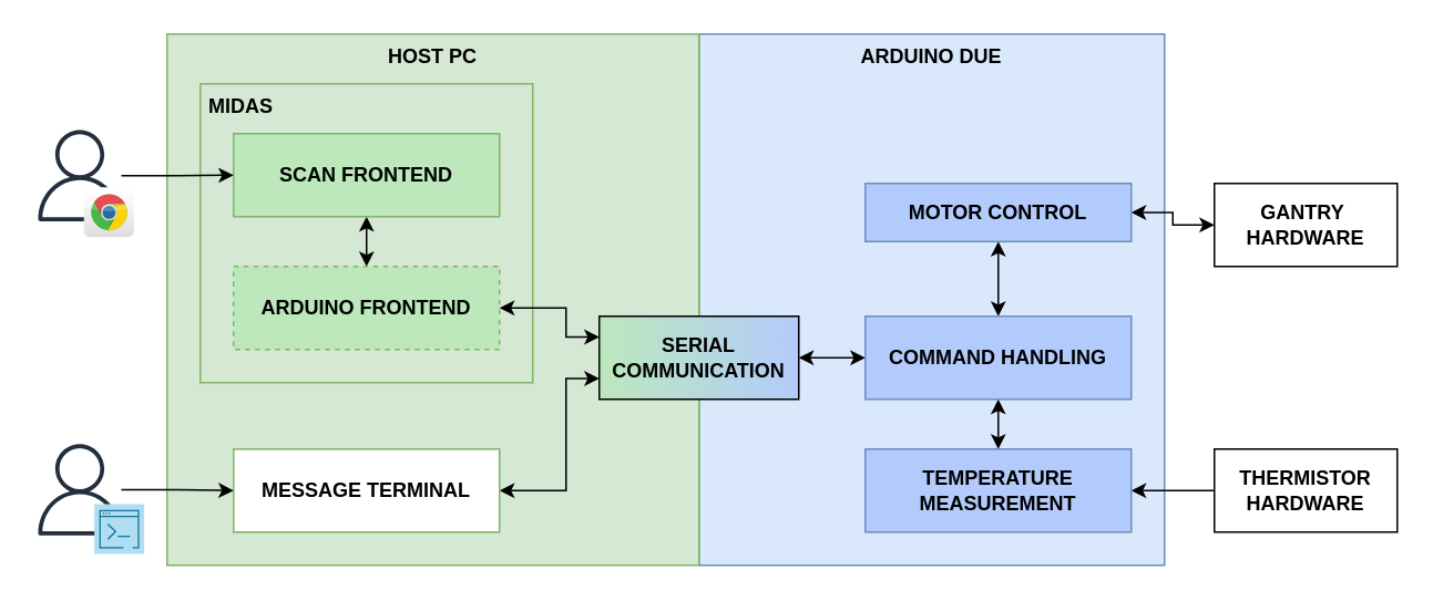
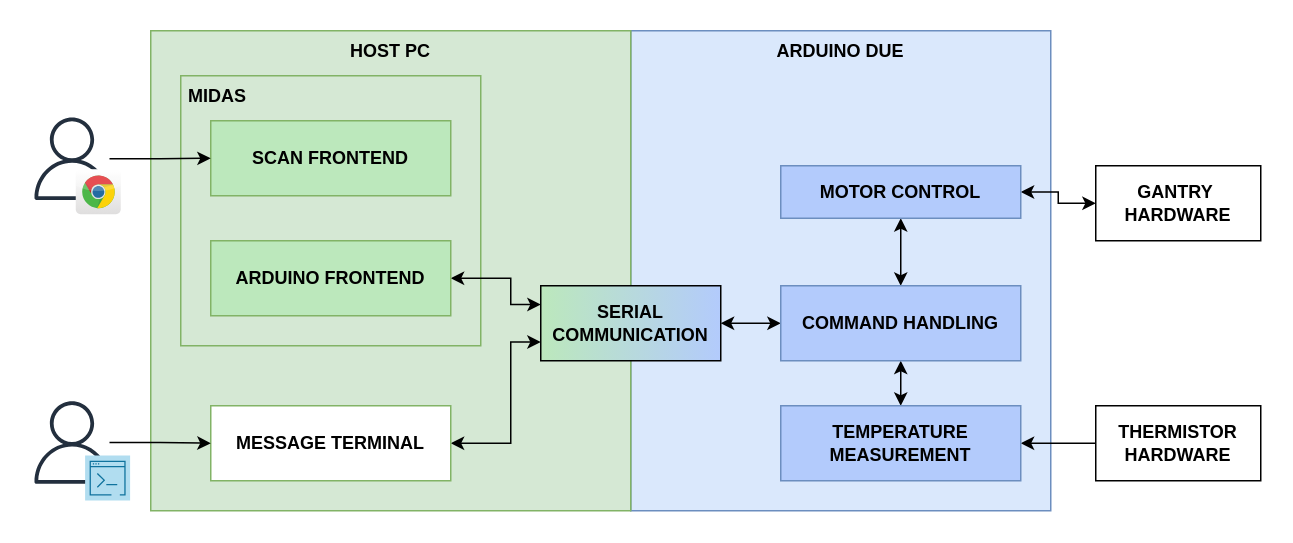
- <mxCell id="5" style="edgeStyle=orthogonalEdgeStyle;rounded=0;orthogonalLoop=1;jettySize=auto;html=1;entryX=0.5;entryY=0;entryDx=0;entryDy=0;startArrow=classic;startFill=1;" parent="1" source="6" target="8" edge="1"><mxGeometry relative="1" as="geometry" /></mxCell>
- <mxCell id="8" value="&lt;b&gt;ARDUINO FRONTEND&lt;br&gt;&lt;/b&gt;" style="rounded=0;whiteSpace=wrap;html=1;verticalAlign=middle;align=center;fillColor=#BCE8BC;strokeColor=#82b366;dashed=1;" parent="1" vertex="1"><mxGeometry x="140" y="160" width="160" height="50" as="geometry" /></mxCell>
+ <mxCell id="8" value="&lt;b&gt;ARDUINO FRONTEND&lt;br&gt;&lt;/b&gt;" style="rounded=0;whiteSpace=wrap;html=1;verticalAlign=middle;align=center;fillColor=#BCE8BC;strokeColor=#82b366;" parent="1" vertex="1"><mxGeometry x="140" y="160" width="160" height="50" as="geometry" /></mxCell>
